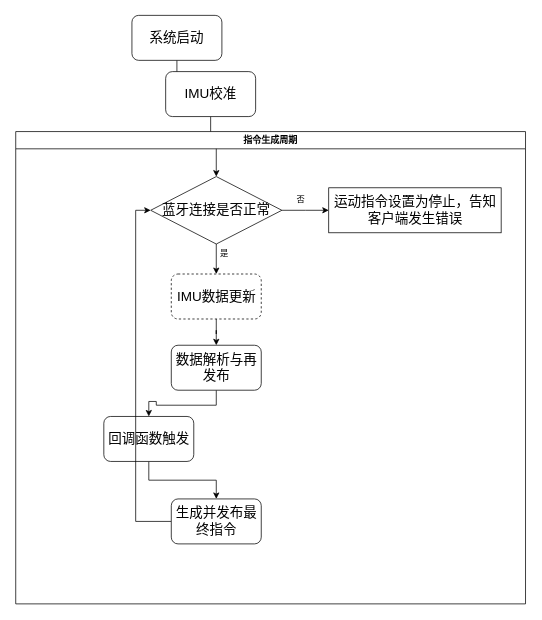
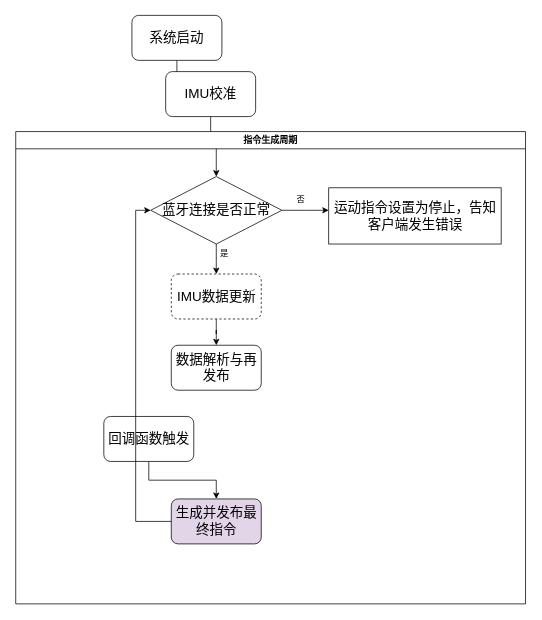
- <mxCell id="20" value="&lt;font style=&quot;font-size: 18px;&quot;&gt;运动指令设置为停止，告知客户端发生错误&lt;/font&gt;" style="rounded=0;whiteSpace=wrap;html=1;" vertex="1" parent="6"><mxGeometry x="417.5" y="75" width="230" height="60" as="geometry" /></mxCell>
+ <mxCell id="20" value="&lt;font style=&quot;font-size: 18px;&quot;&gt;运动指令设置为停止，告知客户端发生错误&lt;/font&gt;" style="rounded=0;whiteSpace=wrap;html=1;" vertex="1" parent="6"><mxGeometry x="417.5" y="75" width="230" height="75" as="geometry" /></mxCell>
- <mxCell id="9" style="edgeStyle=orthogonalEdgeStyle;rounded=0;orthogonalLoop=1;jettySize=auto;html=1;entryX=0.5;entryY=0;entryDx=0;entryDy=0;" edge="1" parent="6" source="10" target="12"><mxGeometry relative="1" as="geometry" /></mxCell>
- <mxCell id="14" value="&lt;font style=&quot;font-size: 18px;&quot;&gt;生成并发布最终指令&lt;/font&gt;" style="rounded=1;whiteSpace=wrap;html=1;" vertex="1" parent="6"><mxGeometry x="207.5" y="490" width="120" height="60" as="geometry" /></mxCell>
+ <mxCell id="14" value="&lt;font style=&quot;font-size: 18px;&quot;&gt;生成并发布最终指令&lt;/font&gt;" style="rounded=1;whiteSpace=wrap;html=1;fillColor=#e1d5e7;" vertex="1" parent="6"><mxGeometry x="207.5" y="490" width="120" height="60" as="geometry" /></mxCell>
